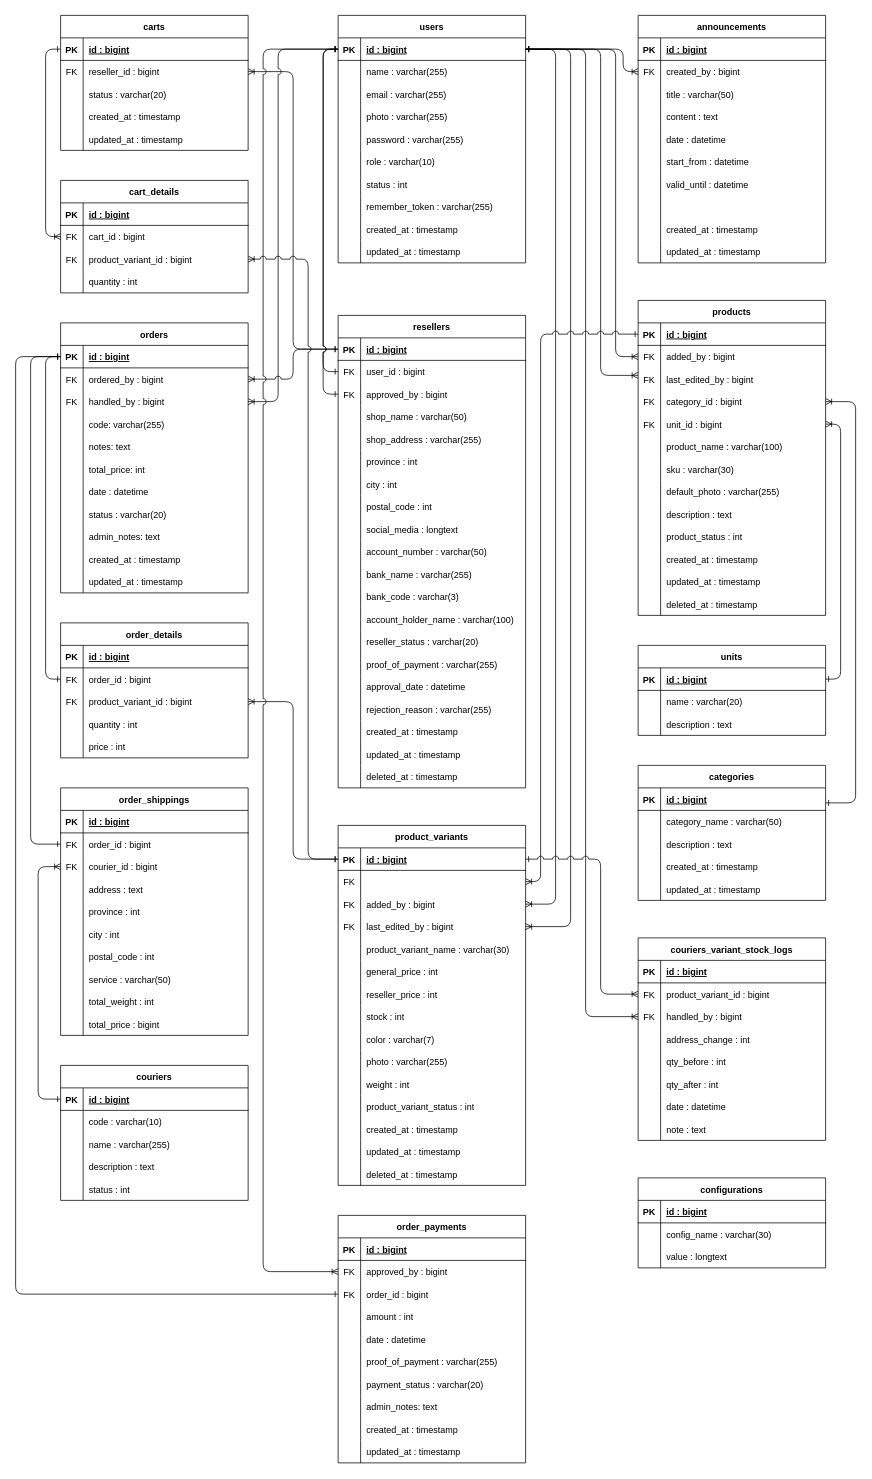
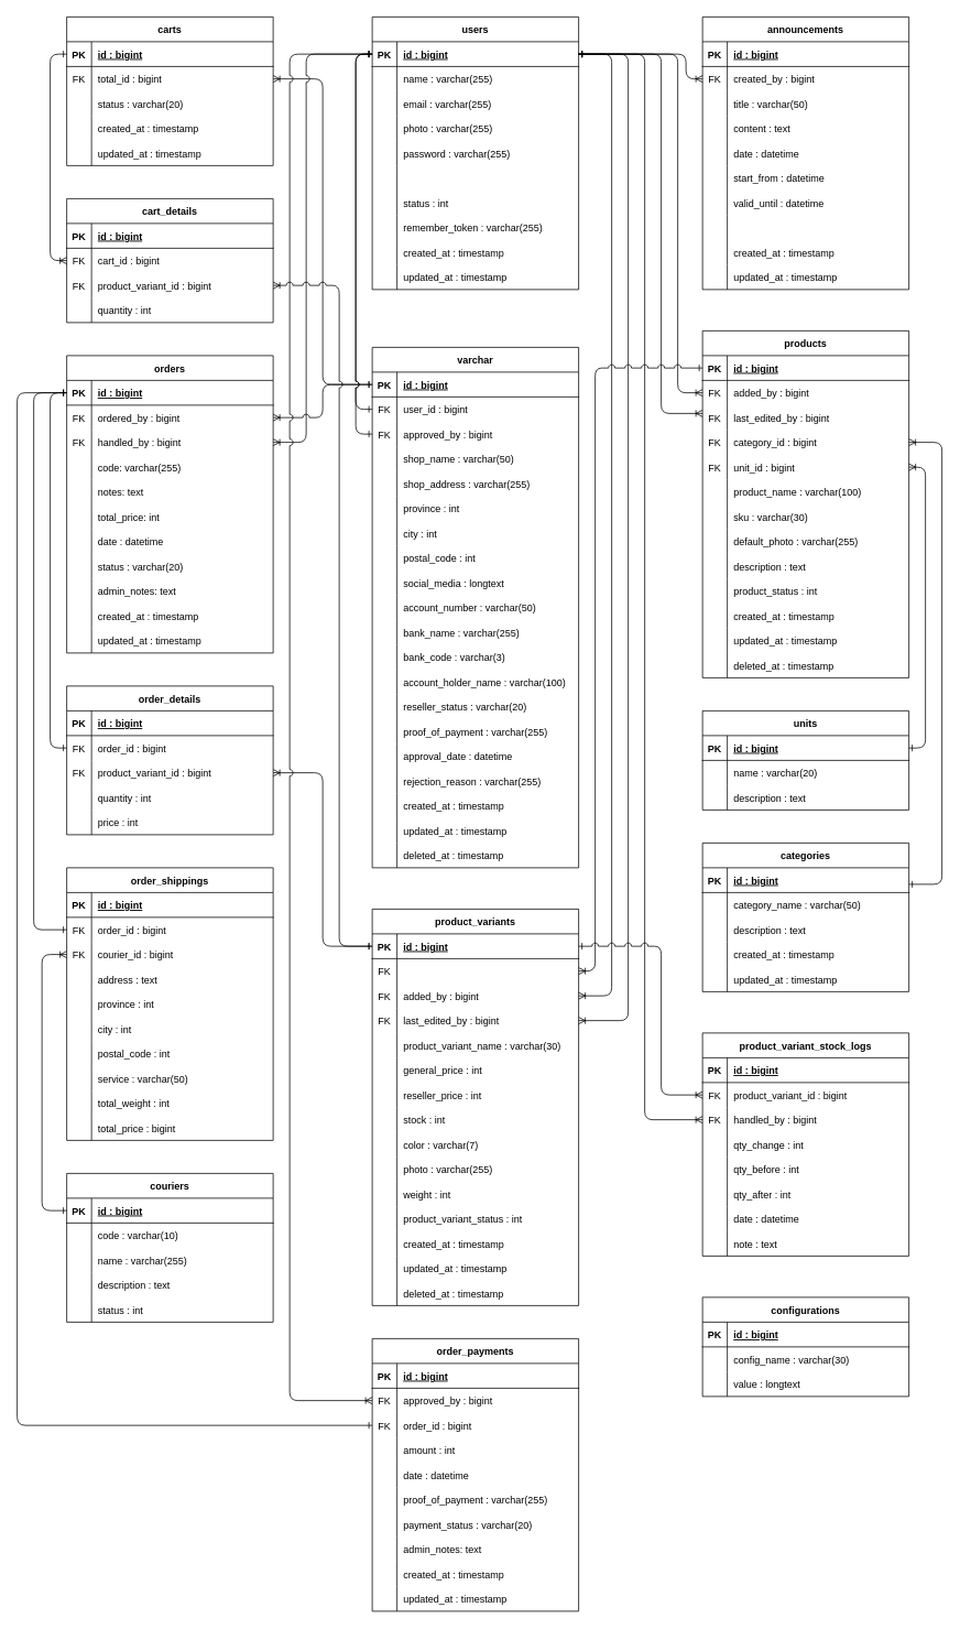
- <mxCell id="210" value="reseller_id : bigint" style="shape=partialRectangle;overflow=hidden;connectable=0;fillColor=none;top=0;left=0;bottom=0;right=0;align=left;spacingLeft=6;" parent="208" vertex="1"><mxGeometry x="30" width="220" height="30" as="geometry" /></mxCell>
+ <mxCell id="210" value="total_id : bigint" style="shape=partialRectangle;overflow=hidden;connectable=0;fillColor=none;top=0;left=0;bottom=0;right=0;align=left;spacingLeft=6;" parent="208" vertex="1"><mxGeometry x="30" width="220" height="30" as="geometry" /></mxCell>
- <mxCell id="121" value="role : varchar(10)" style="shape=partialRectangle;overflow=hidden;connectable=0;fillColor=none;top=0;left=0;bottom=0;right=0;align=left;spacingLeft=6;" parent="119" vertex="1"><mxGeometry x="30" width="220" height="30" as="geometry" /></mxCell>
- <mxCell id="42" value="resellers" style="shape=table;startSize=30;container=1;collapsible=1;childLayout=tableLayout;fixedRows=1;rowLines=0;fontStyle=1;align=center;resizeLast=1;" parent="1" vertex="1"><mxGeometry x="450" y="420" width="250" height="630" as="geometry"><mxRectangle x="400" y="270" width="100" height="30" as="alternateBounds" /></mxGeometry></mxCell>
+ <mxCell id="42" value="varchar" style="shape=table;startSize=30;container=1;collapsible=1;childLayout=tableLayout;fixedRows=1;rowLines=0;fontStyle=1;align=center;resizeLast=1;" parent="1" vertex="1"><mxGeometry x="450" y="420" width="250" height="630" as="geometry"><mxRectangle x="400" y="270" width="100" height="30" as="alternateBounds" /></mxGeometry></mxCell>
- <mxCell id="179" value="couriers_variant_stock_logs" style="shape=table;startSize=30;container=1;collapsible=1;childLayout=tableLayout;fixedRows=1;rowLines=0;fontStyle=1;align=center;resizeLast=1;" parent="1" vertex="1"><mxGeometry y="1250" width="250" height="270" as="geometry" x="850"><mxRectangle x="400" y="270" width="100" height="30" as="alternateBounds" /></mxGeometry></mxCell>
+ <mxCell id="179" value="product_variant_stock_logs" style="shape=table;startSize=30;container=1;collapsible=1;childLayout=tableLayout;fixedRows=1;rowLines=0;fontStyle=1;align=center;resizeLast=1;" parent="1" vertex="1"><mxGeometry y="1250" width="250" height="270" as="geometry" x="850"><mxRectangle x="400" y="270" width="100" height="30" as="alternateBounds" /></mxGeometry></mxCell>
- <mxCell id="191" value="address_change : int" style="shape=partialRectangle;overflow=hidden;connectable=0;fillColor=none;top=0;left=0;bottom=0;right=0;align=left;spacingLeft=6;" parent="189" vertex="1"><mxGeometry x="30" width="220" height="30" as="geometry" /></mxCell>
+ <mxCell id="191" value="qty_change : int" style="shape=partialRectangle;overflow=hidden;connectable=0;fillColor=none;top=0;left=0;bottom=0;right=0;align=left;spacingLeft=6;" parent="189" vertex="1"><mxGeometry x="30" width="220" height="30" as="geometry" /></mxCell>
